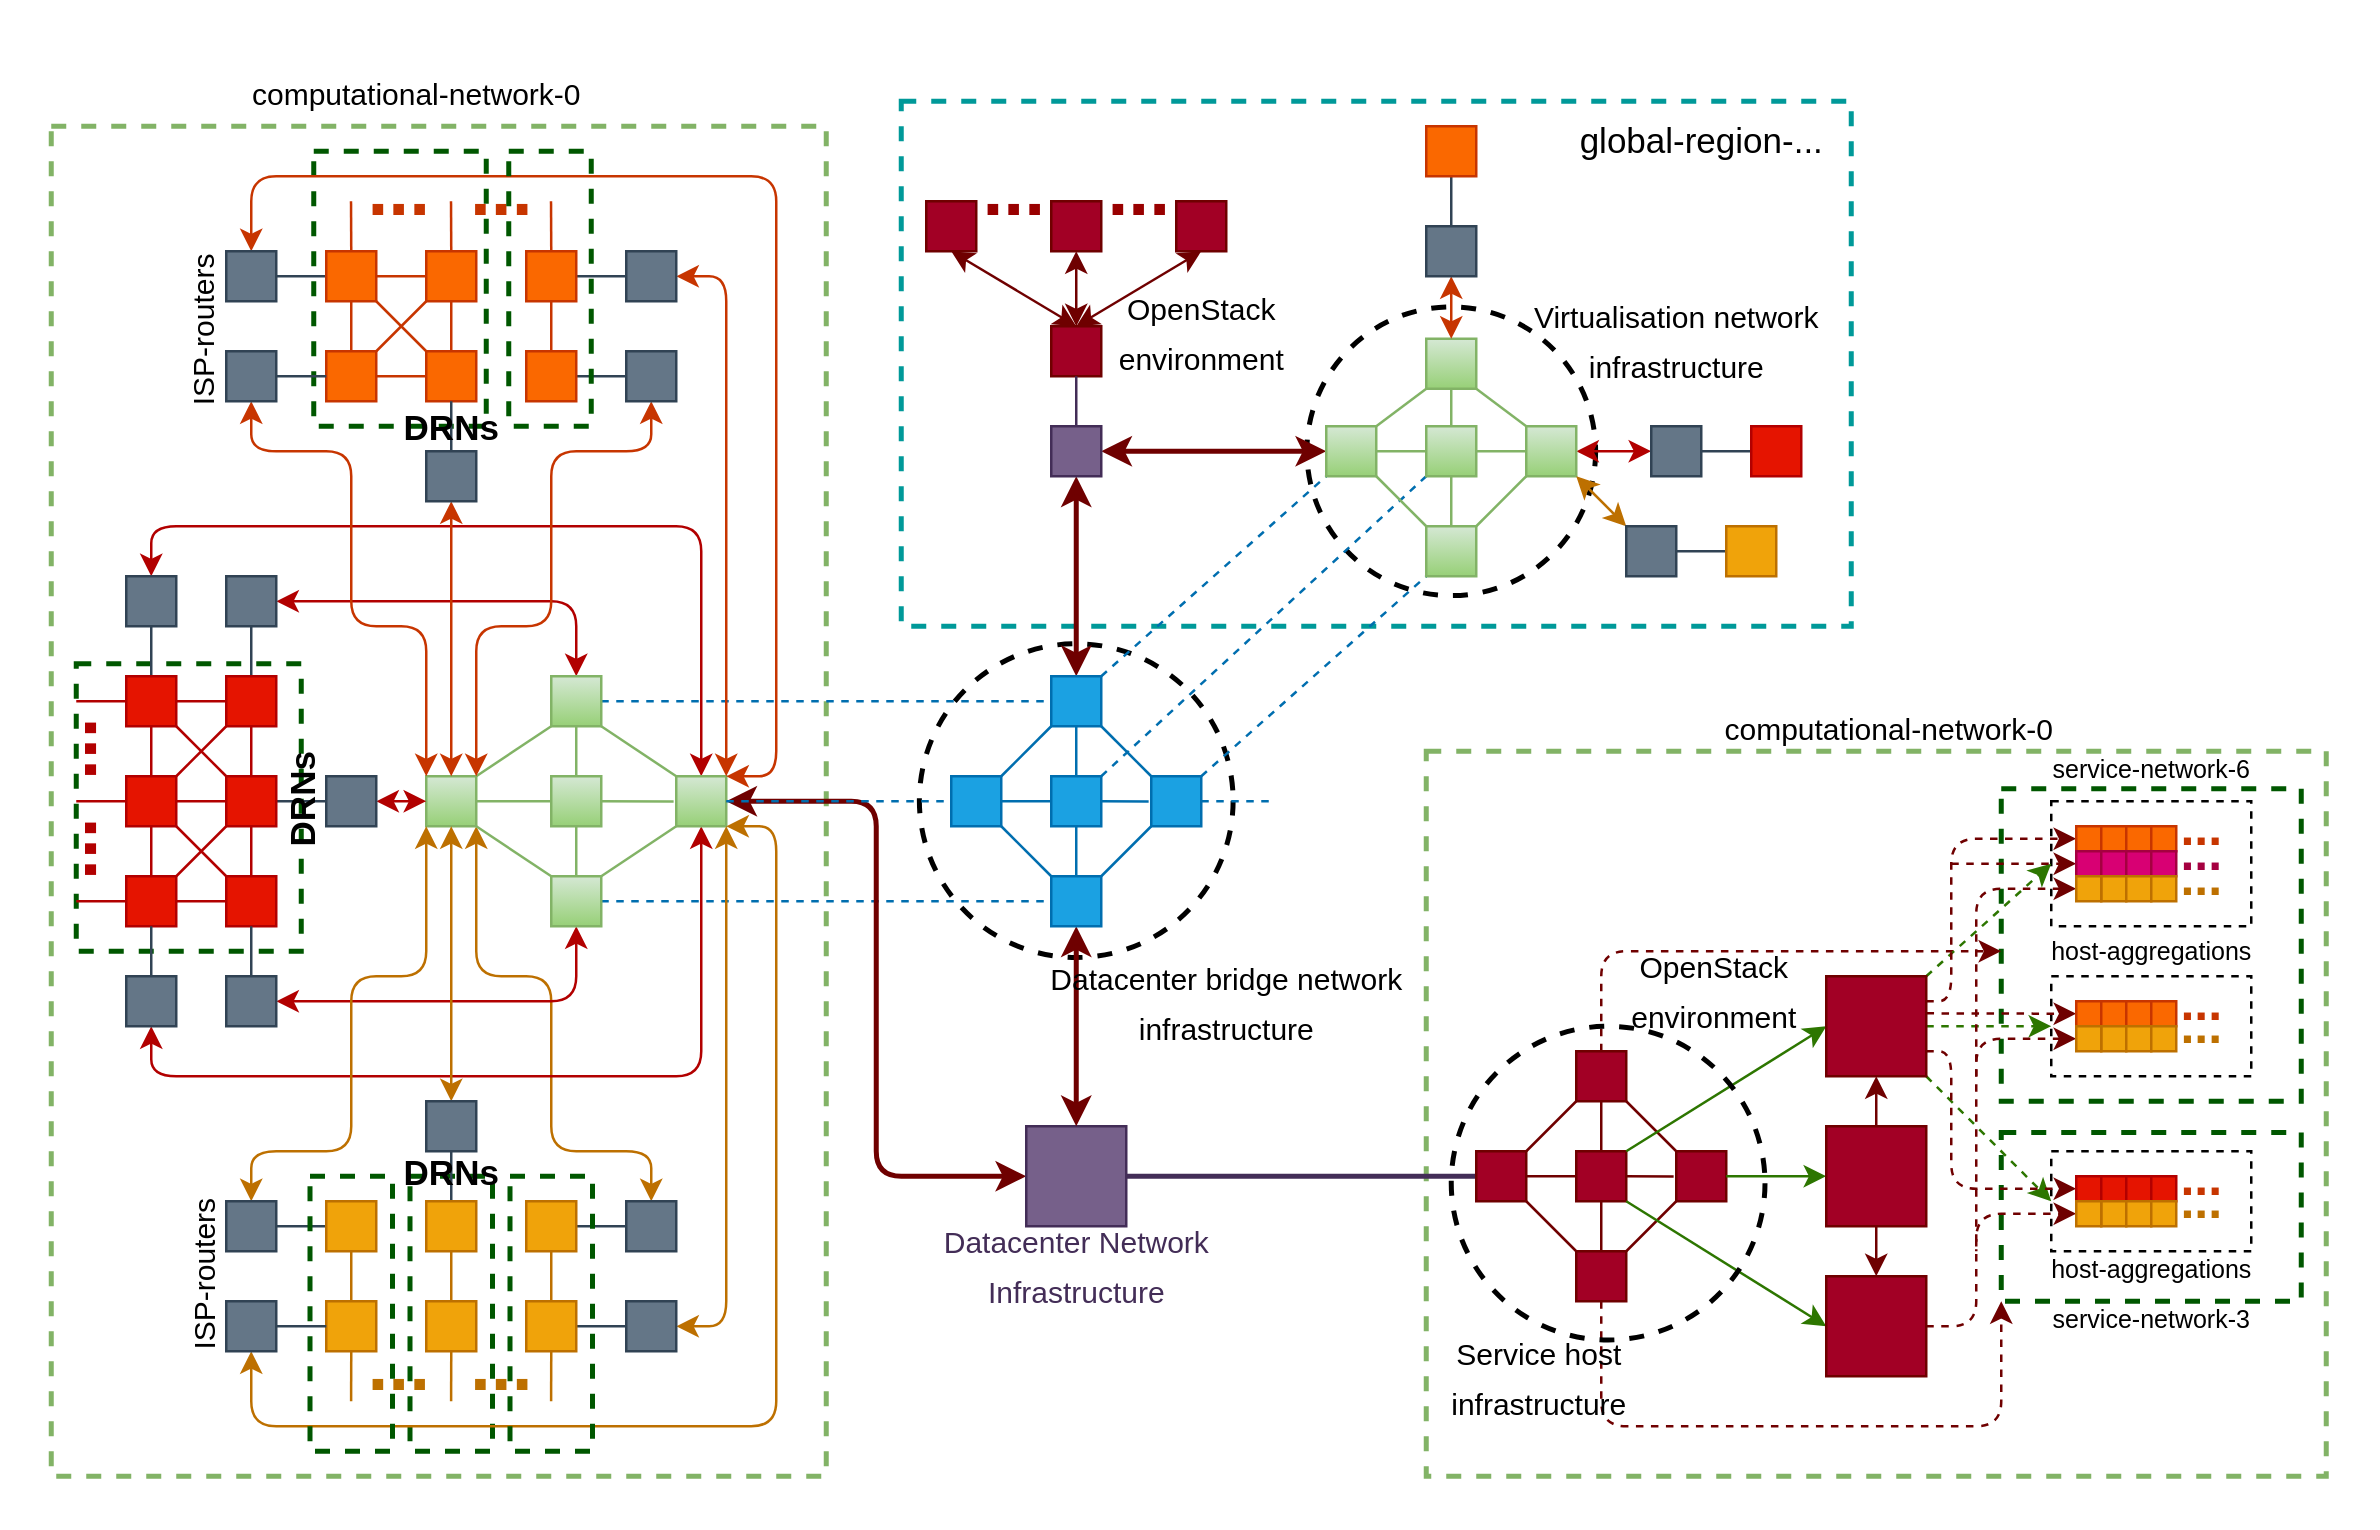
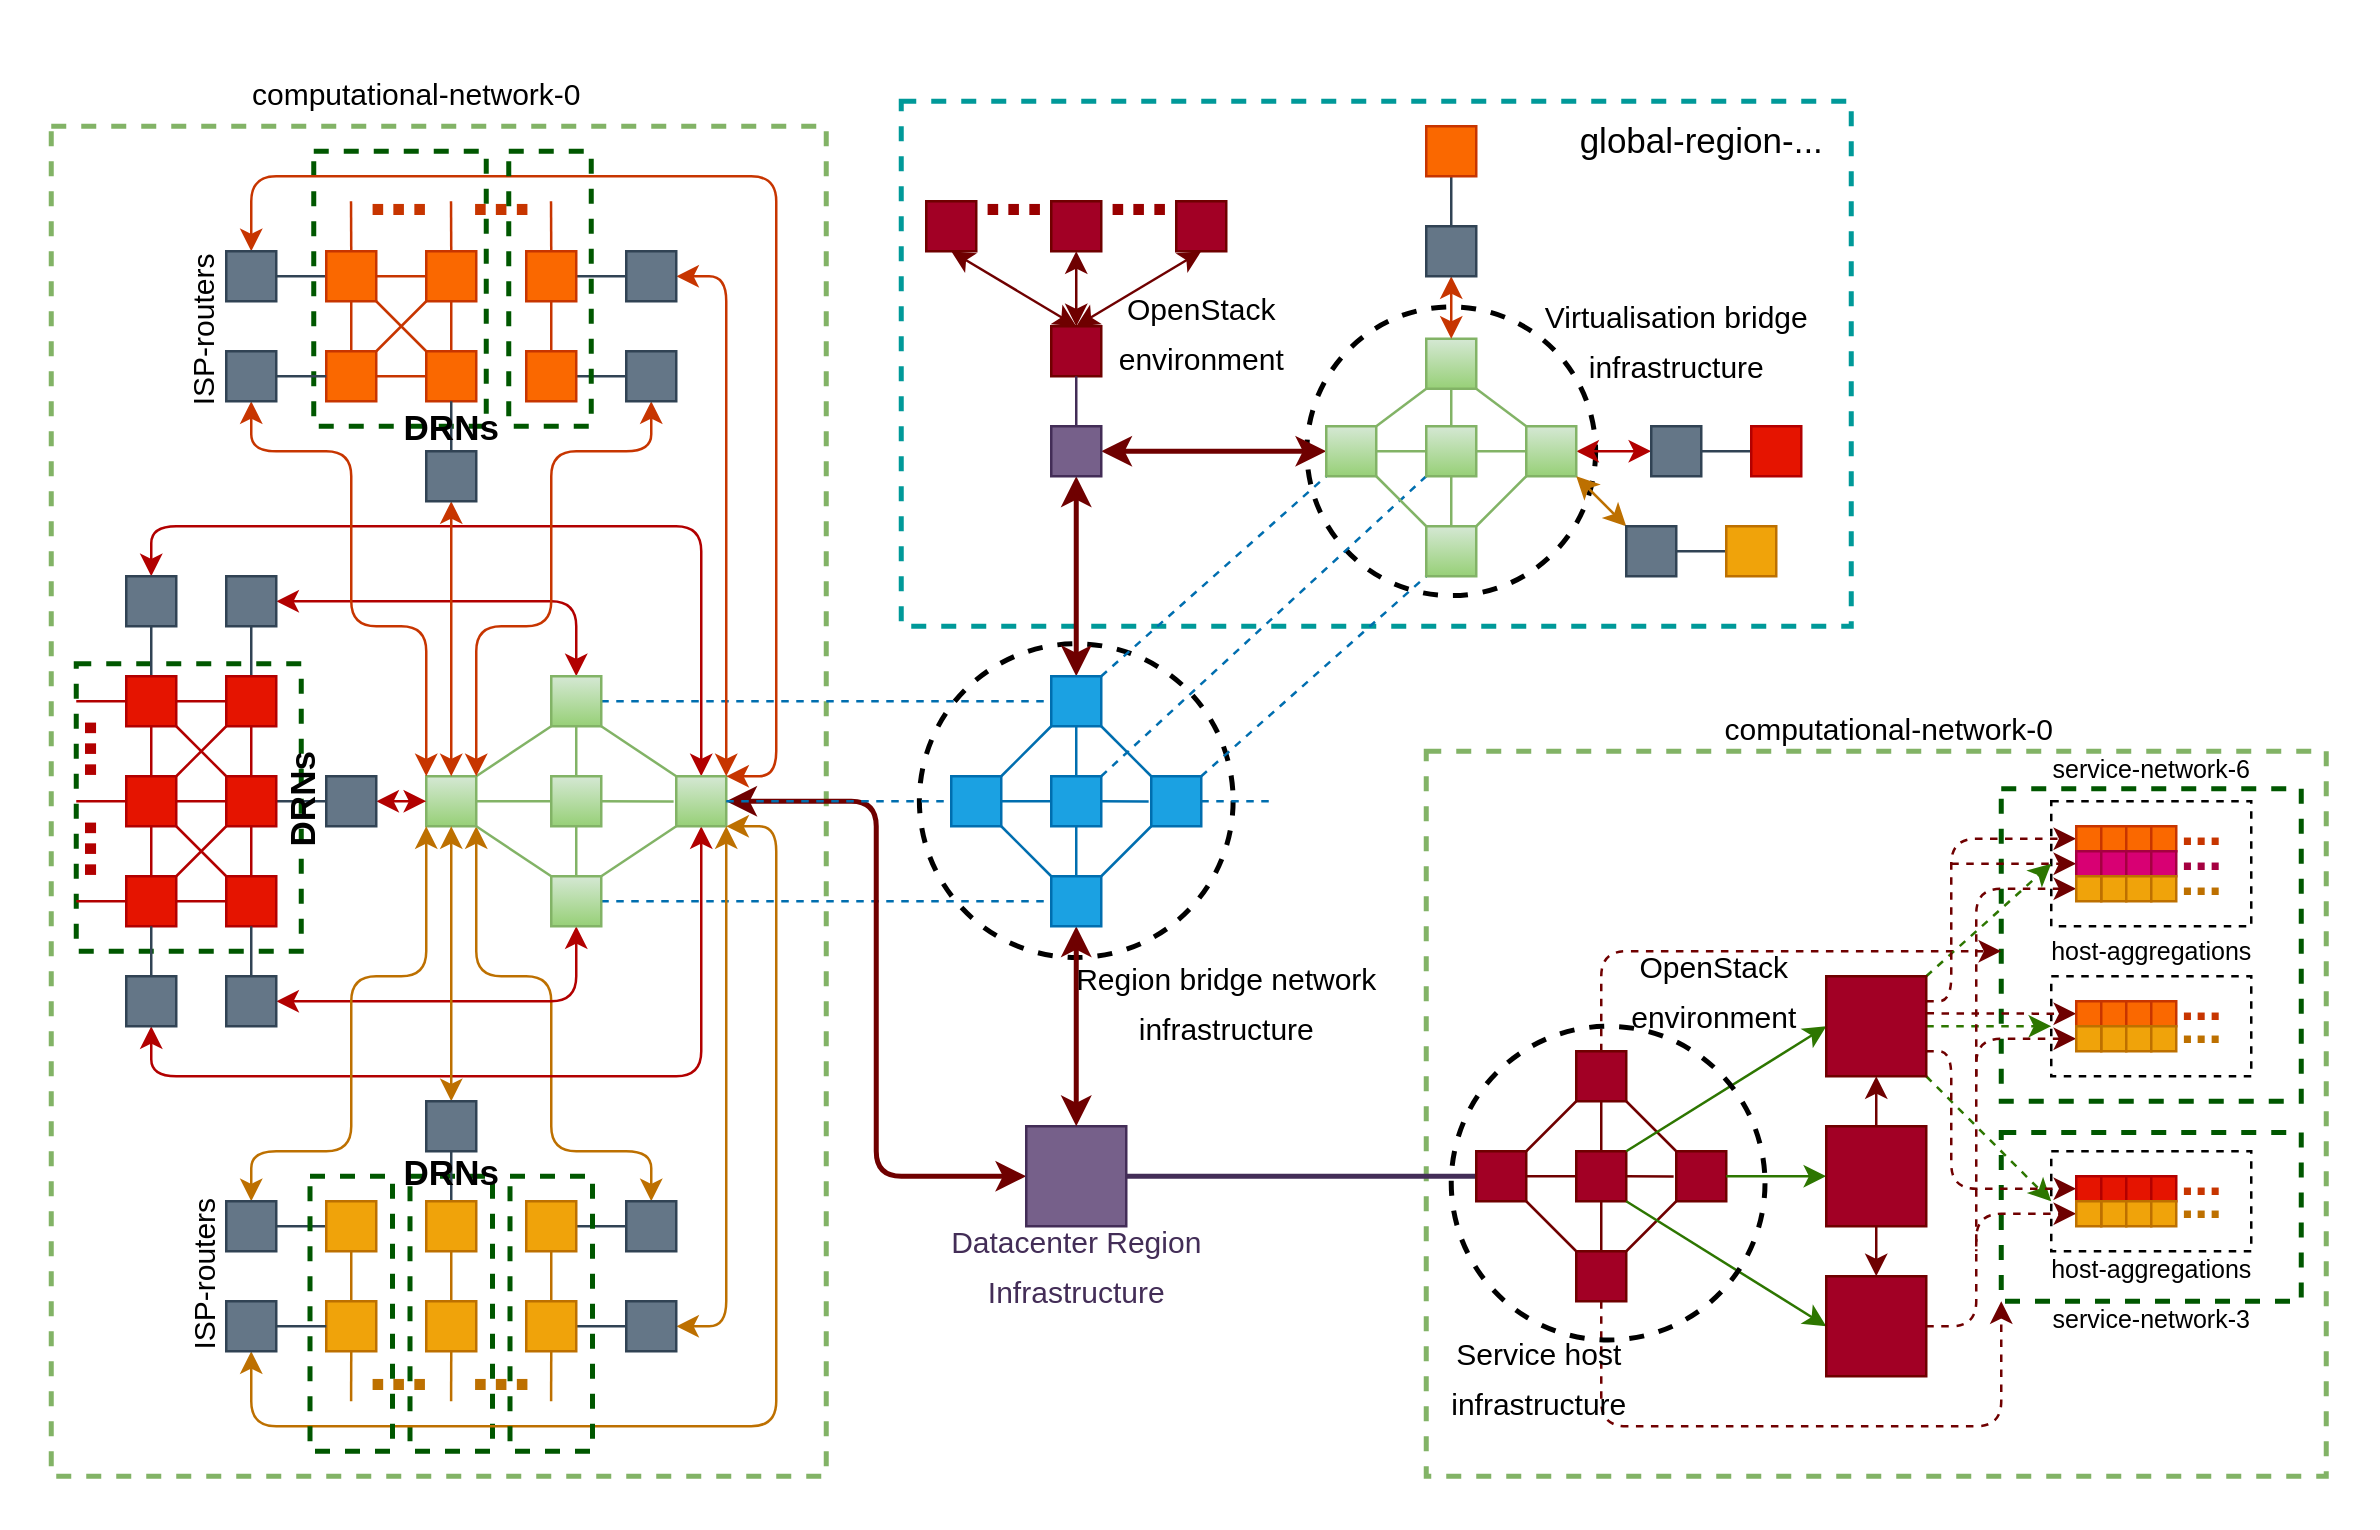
- <mxCell id="262" value="&lt;font style=&quot;font-size: 12px;&quot;&gt;Virtualisation network &lt;br&gt;infrastructure&lt;/font&gt;" style="text;html=1;align=center;verticalAlign=middle;resizable=0;points=[];autosize=1;strokeColor=none;fillColor=none;fontSize=16;fontColor=default;" parent="1" vertex="1"><mxGeometry x="600" y="110" width="140" height="50" as="geometry" /></mxCell>
+ <mxCell id="262" value="&lt;font style=&quot;font-size: 12px;&quot;&gt;Virtualisation bridge &lt;br&gt;infrastructure&lt;/font&gt;" style="text;html=1;align=center;verticalAlign=middle;resizable=0;points=[];autosize=1;strokeColor=none;fillColor=none;fontSize=16;fontColor=default;" parent="1" vertex="1"><mxGeometry x="600" y="110" width="140" height="50" as="geometry" /></mxCell>
- <mxCell id="263" value="&lt;font style=&quot;font-size: 12px;&quot;&gt;Datacenter bridge network &lt;br&gt;infrastructure&lt;/font&gt;" style="text;html=1;align=center;verticalAlign=middle;resizable=0;points=[];autosize=1;strokeColor=none;fillColor=none;fontSize=16;fontColor=default;" parent="1" vertex="1"><mxGeometry x="420" y="375" width="140" height="50" as="geometry" /></mxCell>
+ <mxCell id="263" value="&lt;font style=&quot;font-size: 12px;&quot;&gt;Region bridge network &lt;br&gt;infrastructure&lt;/font&gt;" style="text;html=1;align=center;verticalAlign=middle;resizable=0;points=[];autosize=1;strokeColor=none;fillColor=none;fontSize=16;fontColor=default;" parent="1" vertex="1"><mxGeometry x="420" y="375" width="140" height="50" as="geometry" /></mxCell>
- <mxCell id="264" value="&lt;span style=&quot;font-size: 12px;&quot;&gt;&lt;font color=&quot;#432d57&quot;&gt;Datacenter Network &lt;br&gt;Infrastructure&lt;/font&gt;&lt;br&gt;&lt;/span&gt;" style="text;html=1;align=center;verticalAlign=middle;resizable=0;points=[];autosize=1;strokeColor=none;fillColor=none;fontSize=16;fontColor=default;" parent="1" vertex="1"><mxGeometry x="365" y="480" width="130" height="50" as="geometry" /></mxCell>
+ <mxCell id="264" value="&lt;span style=&quot;font-size: 12px;&quot;&gt;&lt;font color=&quot;#432d57&quot;&gt;Datacenter Region &lt;br&gt;Infrastructure&lt;/font&gt;&lt;br&gt;&lt;/span&gt;" style="text;html=1;align=center;verticalAlign=middle;resizable=0;points=[];autosize=1;strokeColor=none;fillColor=none;fontSize=16;fontColor=default;" parent="1" vertex="1"><mxGeometry x="365" y="480" width="130" height="50" as="geometry" /></mxCell>
